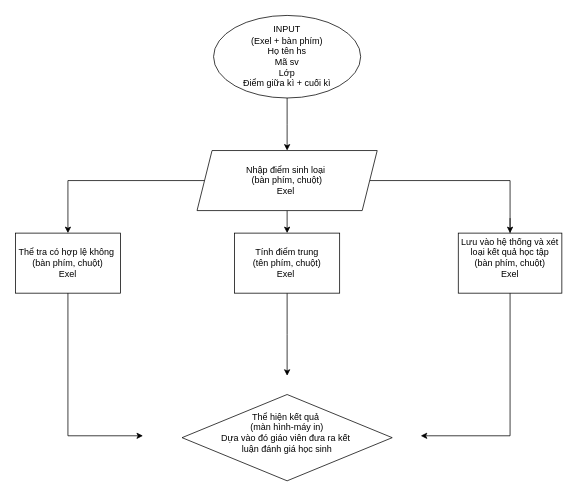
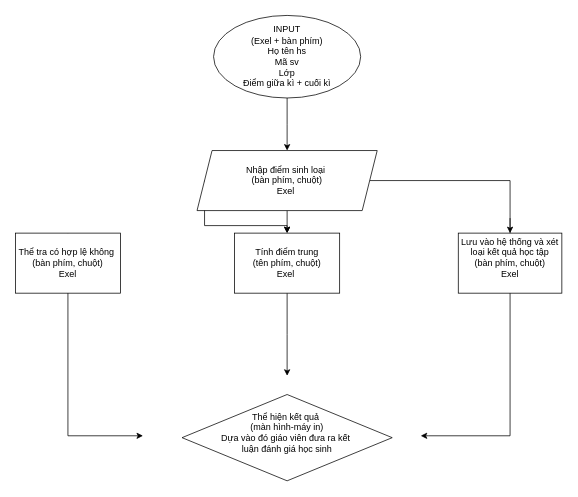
- <mxCell id="4" style="edgeStyle=orthogonalEdgeStyle;rounded=0;orthogonalLoop=1;jettySize=auto;html=1;exitX=0;exitY=0.5;exitDx=0;exitDy=0;" edge="1" parent="1" source="7" target="9"><mxGeometry relative="1" as="geometry"><mxPoint x="80" y="330" as="targetPoint" /></mxGeometry></mxCell>
+ <mxCell id="4" style="edgeStyle=orthogonalEdgeStyle;rounded=0;orthogonalLoop=1;jettySize=auto;html=1;exitX=0;exitY=0.5;exitDx=0;exitDy=0;" edge="1" parent="1" source="7" target="11"><mxGeometry relative="1" as="geometry"><mxPoint x="80" y="330" as="targetPoint" /></mxGeometry></mxCell>
